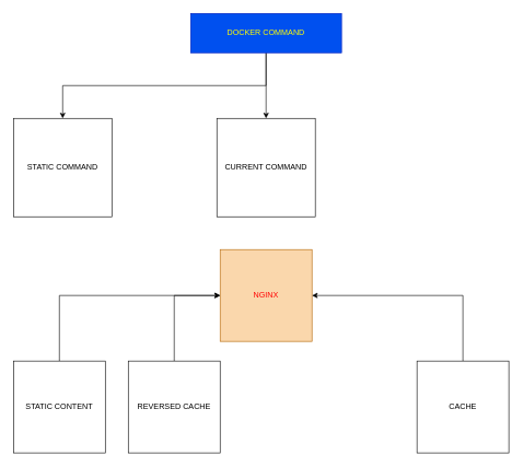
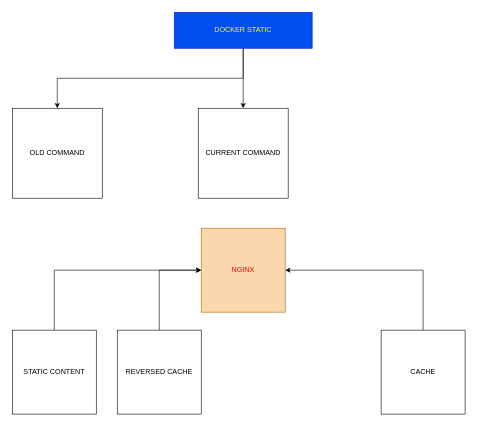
- <mxCell id="4" value="DOCKER COMMAND" style="rounded=0;whiteSpace=wrap;html=1;fillColor=#0050ef;strokeColor=#001DBC;fontColor=#FFFF00;" vertex="1" parent="1"><mxGeometry x="290" y="20" width="230" height="60" as="geometry" /></mxCell>
+ <mxCell id="4" value="DOCKER STATIC" style="rounded=0;whiteSpace=wrap;html=1;fillColor=#0050ef;strokeColor=#001DBC;fontColor=#FFFF00;" vertex="1" parent="1"><mxGeometry x="290" y="20" width="230" height="60" as="geometry" /></mxCell>
- <mxCell id="5" value="STATIC COMMAND" style="whiteSpace=wrap;html=1;aspect=fixed;" vertex="1" parent="1"><mxGeometry x="20" y="180" width="150" height="150" as="geometry" /></mxCell>
+ <mxCell id="5" value="OLD COMMAND" style="whiteSpace=wrap;html=1;aspect=fixed;" vertex="1" parent="1"><mxGeometry x="20" y="180" width="150" height="150" as="geometry" /></mxCell>
